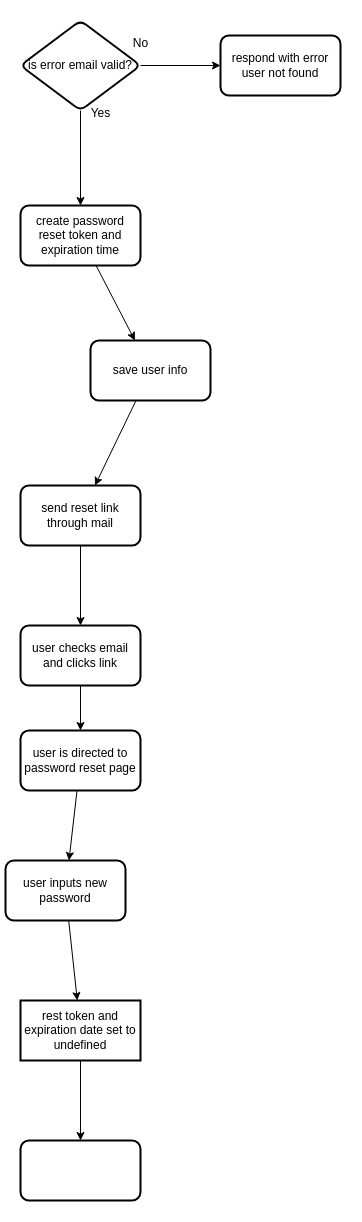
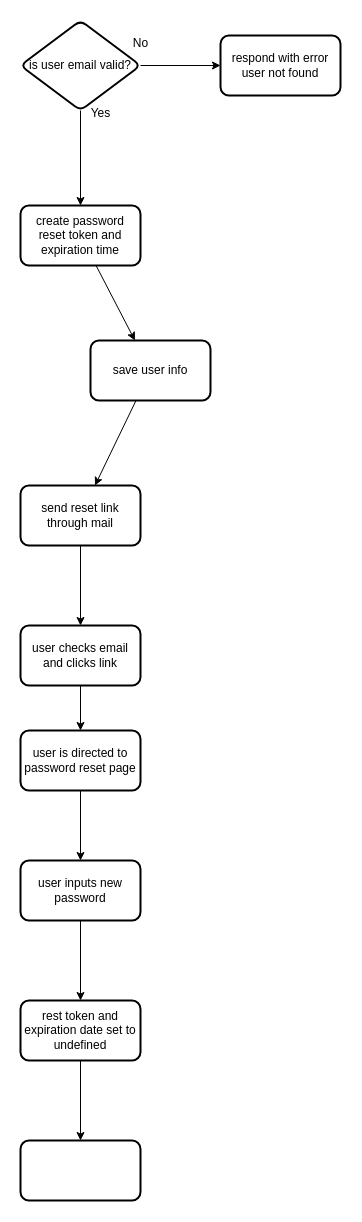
- <mxCell id="4" value="is error email valid?" style="rhombus;whiteSpace=wrap;html=1;rounded=1;arcSize=14;strokeWidth=2;" vertex="1" parent="1"><mxGeometry x="20" y="20" width="120" height="90" as="geometry" /></mxCell>
+ <mxCell id="4" value="is user email valid?" style="rhombus;whiteSpace=wrap;html=1;rounded=1;arcSize=14;strokeWidth=2;" vertex="1" parent="1"><mxGeometry x="20" y="20" width="120" height="90" as="geometry" /></mxCell>
- <mxCell id="17" value="user inputs new password" style="whiteSpace=wrap;html=1;rounded=1;arcSize=14;strokeWidth=2;" vertex="1" parent="1"><mxGeometry x="5" y="860" width="120" height="60" as="geometry" /></mxCell>
+ <mxCell id="17" value="user inputs new password" style="whiteSpace=wrap;html=1;rounded=1;arcSize=14;strokeWidth=2;" vertex="1" parent="1"><mxGeometry x="20" y="860" width="120" height="60" as="geometry" /></mxCell>
- <mxCell id="19" value="rest token and expiration date set to undefined" style="whiteSpace=wrap;html=1;arcSize=14;strokeWidth=2;rounded=0;" vertex="1" parent="1"><mxGeometry x="20" y="1000" width="120" height="60" as="geometry" /></mxCell>
+ <mxCell id="19" value="rest token and expiration date set to undefined" style="whiteSpace=wrap;html=1;rounded=1;arcSize=14;strokeWidth=2;" vertex="1" parent="1"><mxGeometry x="20" y="1000" width="120" height="60" as="geometry" /></mxCell>
